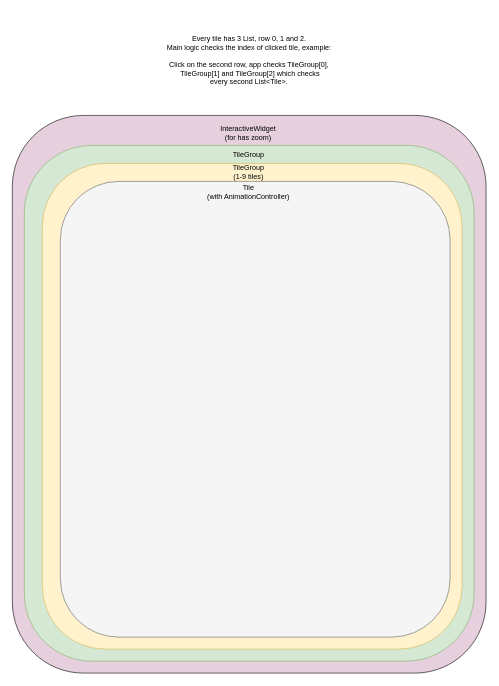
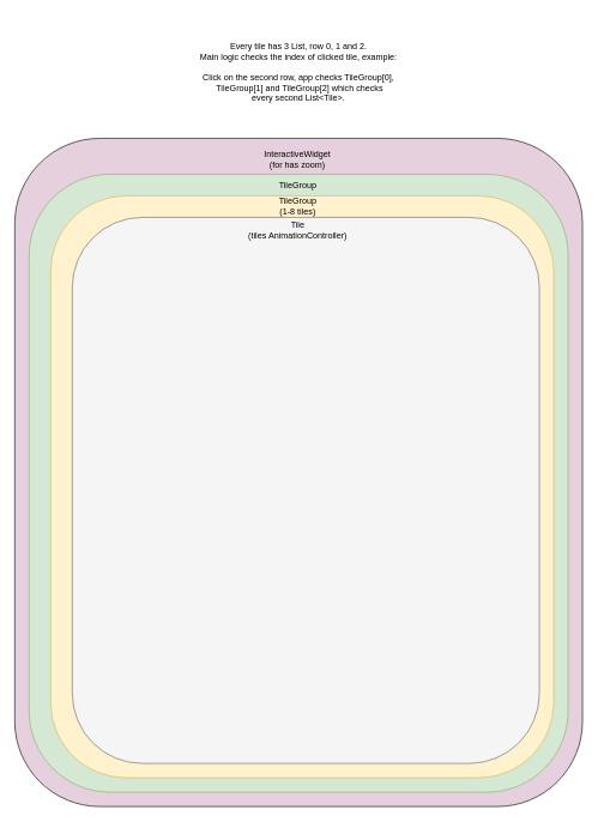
- <mxCell id="8" value="TileGroup&lt;br&gt;(1-9 tiles)" style="text;html=1;strokeColor=none;fillColor=none;align=center;verticalAlign=middle;whiteSpace=wrap;rounded=0;" vertex="1" parent="1"><mxGeometry x="359" y="262" width="110" height="50" as="geometry" /></mxCell>
+ <mxCell id="8" value="TileGroup&lt;br&gt;(1-8 tiles)" style="text;html=1;strokeColor=none;fillColor=none;align=center;verticalAlign=middle;whiteSpace=wrap;rounded=0;" vertex="1" parent="1"><mxGeometry x="359" y="262" width="110" height="50" as="geometry" /></mxCell>
- <mxCell id="9" value="Tile&lt;br&gt;(with AnimationController)" style="text;html=1;strokeColor=none;fillColor=none;align=center;verticalAlign=middle;whiteSpace=wrap;rounded=0;" vertex="1" parent="1"><mxGeometry x="286" y="310" width="256" height="20" as="geometry" /></mxCell>
+ <mxCell id="9" value="Tile&lt;br&gt;(tiles AnimationController)" style="text;html=1;strokeColor=none;fillColor=none;align=center;verticalAlign=middle;whiteSpace=wrap;rounded=0;" vertex="1" parent="1"><mxGeometry x="286" y="310" width="256" height="20" as="geometry" /></mxCell>
